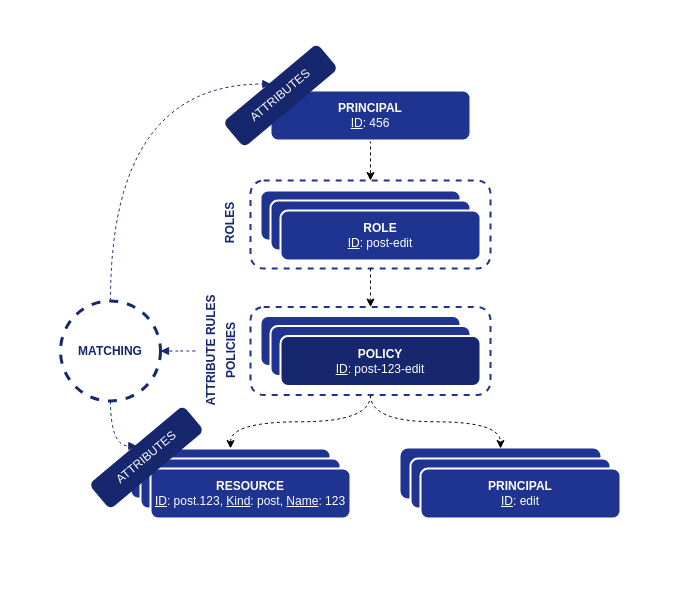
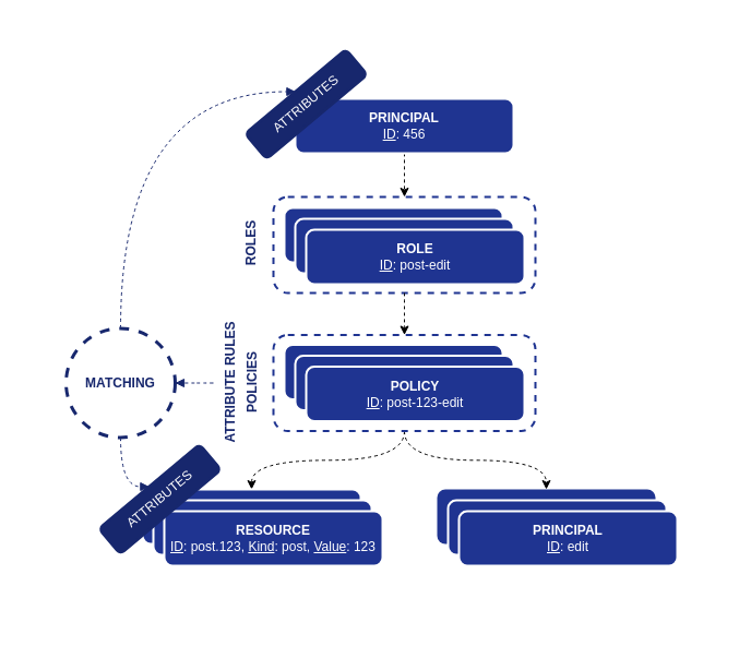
- <mxCell id="21" value="&lt;b&gt;POLICY&lt;/b&gt;&lt;br&gt;&lt;u&gt;ID&lt;/u&gt;: post-123-edit" style="rounded=1;whiteSpace=wrap;html=1;fillColor=#17276d;fontColor=#ffffff;strokeColor=#FFFFFF;strokeWidth=2;" parent="1" vertex="1"><mxGeometry x="280" y="335.5" width="200" height="50" as="geometry" /></mxCell>
+ <mxCell id="21" value="&lt;b&gt;POLICY&lt;/b&gt;&lt;br&gt;&lt;u&gt;ID&lt;/u&gt;: post-123-edit" style="rounded=1;whiteSpace=wrap;html=1;fillColor=#1F3491;fontColor=#ffffff;strokeColor=#FFFFFF;strokeWidth=2;" parent="1" vertex="1"><mxGeometry x="280" y="335.5" width="200" height="50" as="geometry" /></mxCell>
- <mxCell id="10" value="&lt;b&gt;RESOURCE&lt;/b&gt;&lt;br&gt;&lt;u&gt;ID&lt;/u&gt;: post.123, &lt;u&gt;Kind&lt;/u&gt;: post, &lt;u&gt;Name&lt;/u&gt;: 123" style="rounded=1;whiteSpace=wrap;html=1;fillColor=#1F3491;fontColor=#ffffff;strokeColor=#FFFFFF;strokeWidth=2;" parent="1" vertex="1"><mxGeometry x="150" y="468" width="200" height="50" as="geometry" /></mxCell>
+ <mxCell id="10" value="&lt;b&gt;RESOURCE&lt;/b&gt;&lt;br&gt;&lt;u&gt;ID&lt;/u&gt;: post.123, &lt;u&gt;Kind&lt;/u&gt;: post, &lt;u&gt;Value&lt;/u&gt;: 123" style="rounded=1;whiteSpace=wrap;html=1;fillColor=#1F3491;fontColor=#ffffff;strokeColor=#FFFFFF;strokeWidth=2;" parent="1" vertex="1"><mxGeometry x="150" y="468" width="200" height="50" as="geometry" /></mxCell>
